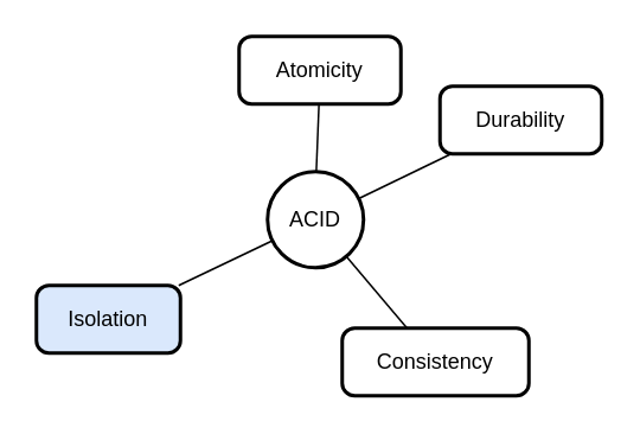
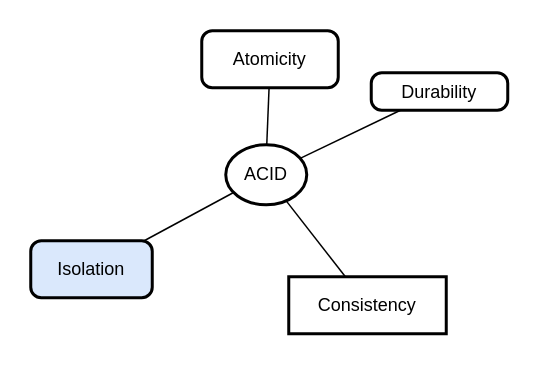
- <mxCell id="6" value="Durability" style="rounded=1;absoluteArcSize=1;arcSize=14;whiteSpace=wrap;strokeWidth=2;" vertex="1" parent="1"><mxGeometry x="247" y="48" width="91" height="38" as="geometry" /></mxCell>
+ <mxCell id="6" value="Durability" style="rounded=1;absoluteArcSize=1;arcSize=14;whiteSpace=wrap;strokeWidth=2;" vertex="1" parent="1"><mxGeometry x="247" y="48" width="91" height="25" as="geometry" /></mxCell>
- <mxCell id="2" value="ACID" style="ellipse;aspect=fixed;strokeWidth=2;whiteSpace=wrap;" vertex="1" parent="1"><mxGeometry x="150" y="96" width="54" height="54" as="geometry" /></mxCell>
+ <mxCell id="2" value="ACID" style="ellipse;aspect=fixed;strokeWidth=2;whiteSpace=wrap;" vertex="1" parent="1"><mxGeometry x="150" y="96" width="54" height="40" as="geometry" /></mxCell>
- <mxCell id="4" value="Consistency" style="rounded=1;absoluteArcSize=1;arcSize=14;whiteSpace=wrap;strokeWidth=2;" vertex="1" parent="1"><mxGeometry x="192" y="184" width="105" height="38" as="geometry" /></mxCell>
+ <mxCell id="4" value="Consistency" style="absoluteArcSize=1;arcSize=14;whiteSpace=wrap;strokeWidth=2;rounded=0;" vertex="1" parent="1"><mxGeometry x="192" y="184" width="105" height="38" as="geometry" /></mxCell>
